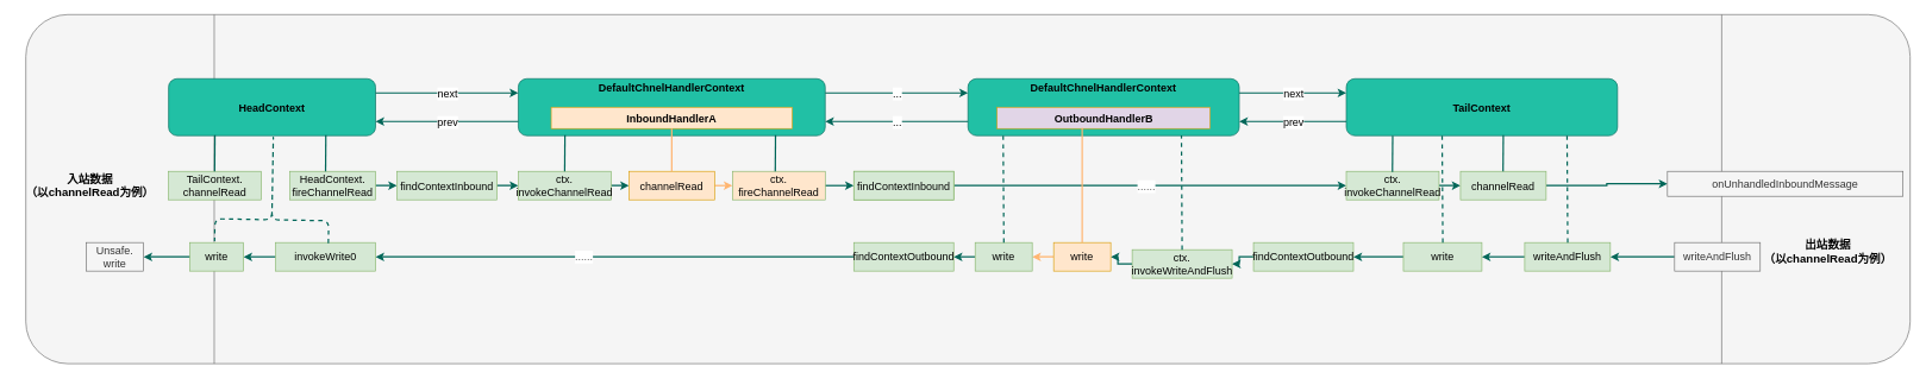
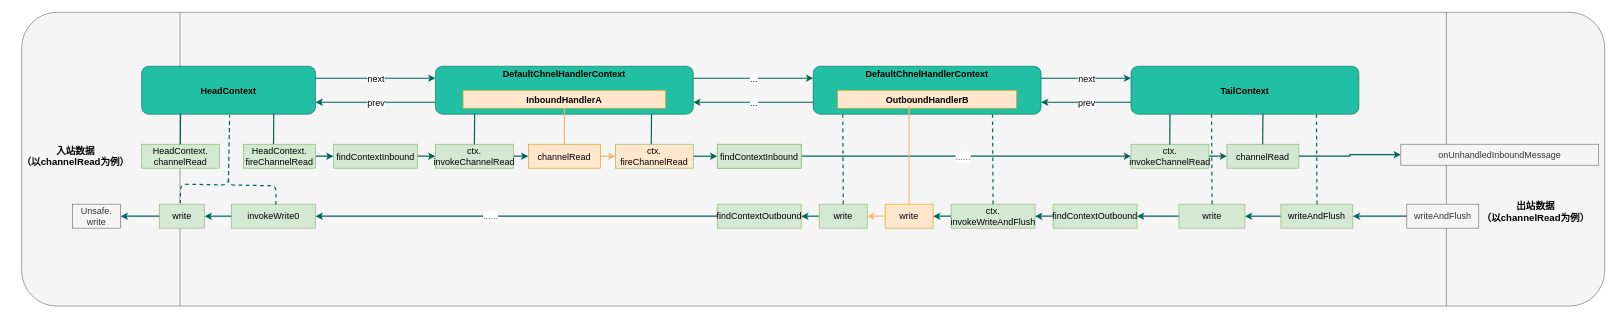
- <mxCell id="9" value="&lt;font style=&quot;font-size: 15px;&quot;&gt;&lt;b style=&quot;font-size: 15px;&quot;&gt;OutboundHandlerB&lt;/b&gt;&lt;/font&gt;" style="rounded=0;whiteSpace=wrap;html=1;sketch=0;strokeColor=#d79b00;fillColor=#e1d5e7;fontSize=15;" parent="7" vertex="1"><mxGeometry x="40.714" y="40" width="298.571" height="30" as="geometry" /></mxCell>
+ <mxCell id="9" value="&lt;font style=&quot;font-size: 15px;&quot;&gt;&lt;b style=&quot;font-size: 15px;&quot;&gt;OutboundHandlerB&lt;/b&gt;&lt;/font&gt;" style="rounded=0;whiteSpace=wrap;html=1;sketch=0;strokeColor=#d79b00;fillColor=#ffe6cc;fontSize=15;" parent="7" vertex="1"><mxGeometry x="40.714" y="40" width="298.571" height="30" as="geometry" /></mxCell>
- <mxCell id="24" value="&lt;font style=&quot;font-size: 15px;&quot;&gt;TailContext.&lt;br style=&quot;font-size: 15px;&quot;&gt;channelRead&lt;/font&gt;" style="rounded=0;whiteSpace=wrap;html=1;sketch=0;fillColor=#d5e8d4;strokeColor=#82b366;fontSize=15;" parent="1" vertex="1"><mxGeometry x="235" y="240" width="130" height="40" as="geometry" /></mxCell>
+ <mxCell id="24" value="&lt;font style=&quot;font-size: 15px;&quot;&gt;HeadContext.&lt;br style=&quot;font-size: 15px;&quot;&gt;channelRead&lt;/font&gt;" style="rounded=0;whiteSpace=wrap;html=1;sketch=0;fillColor=#d5e8d4;strokeColor=#82b366;fontSize=15;" parent="1" vertex="1"><mxGeometry x="235" y="240" width="130" height="40" as="geometry" /></mxCell>
- <mxCell id="60" value="&lt;font style=&quot;font-size: 15px&quot;&gt;ctx.&lt;br&gt;invokeWriteAndFlush&lt;br style=&quot;font-size: 15px&quot;&gt;&lt;/font&gt;" style="rounded=0;whiteSpace=wrap;html=1;sketch=0;fillColor=#d5e8d4;strokeColor=#82b366;fontSize=15;" parent="1" vertex="1"><mxGeometry x="1585" y="350" width="140" height="40" as="geometry" /></mxCell>
+ <mxCell id="60" value="&lt;font style=&quot;font-size: 15px&quot;&gt;ctx.&lt;br&gt;invokeWriteAndFlush&lt;br style=&quot;font-size: 15px&quot;&gt;&lt;/font&gt;" style="rounded=0;whiteSpace=wrap;html=1;sketch=0;fillColor=#d5e8d4;strokeColor=#82b366;fontSize=15;" parent="1" vertex="1"><mxGeometry x="1585" y="340" width="140" height="40" as="geometry" /></mxCell>
